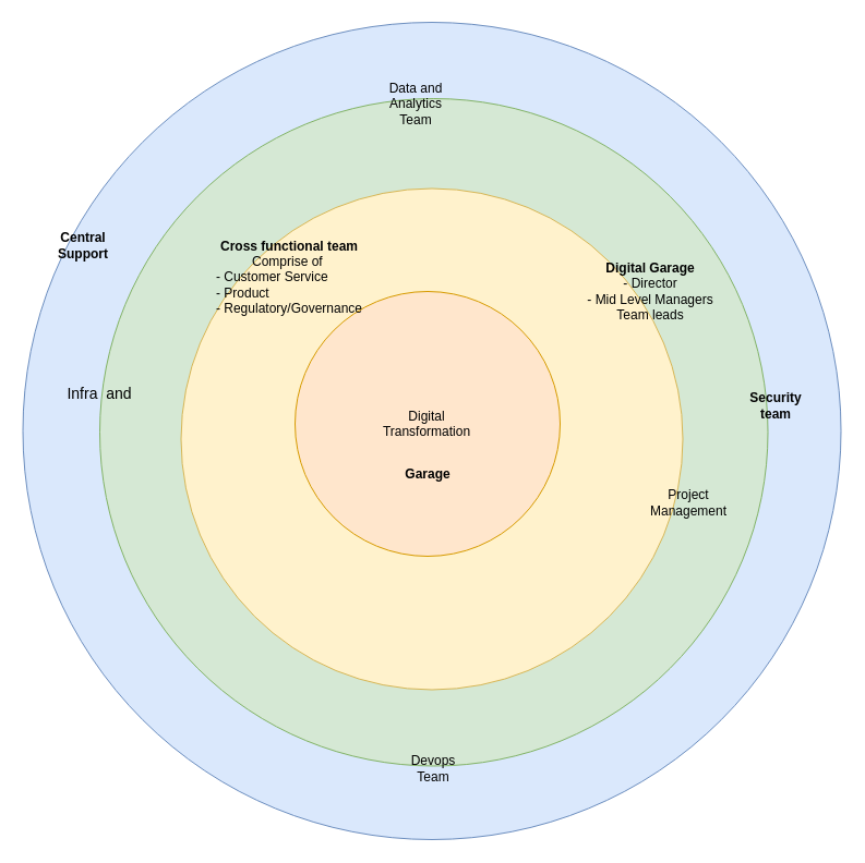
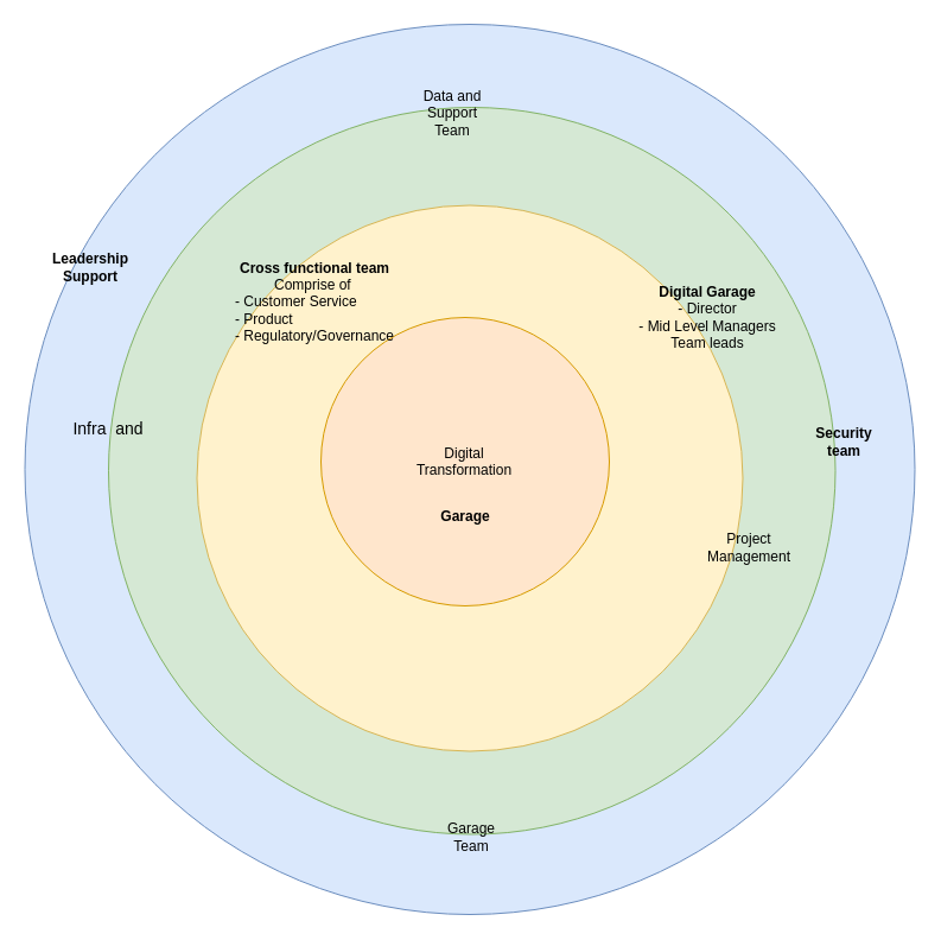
- <mxCell id="17" value="Data and Analytics Team" style="text;html=1;align=center;verticalAlign=middle;whiteSpace=wrap;rounded=0;" parent="1" vertex="1"><mxGeometry x="351" y="80" width="60" height="30" as="geometry" /></mxCell>
+ <mxCell id="17" value="Data and Support Team" style="text;html=1;align=center;verticalAlign=middle;whiteSpace=wrap;rounded=0;" parent="1" vertex="1"><mxGeometry x="351" y="80" width="60" height="30" as="geometry" /></mxCell>
- <mxCell id="19" value="&lt;b&gt;Central Support&lt;/b&gt;" style="text;html=1;align=center;verticalAlign=middle;whiteSpace=wrap;rounded=0;" parent="1" vertex="1"><mxGeometry x="31" y="200" width="90" height="50" as="geometry" /></mxCell>
+ <mxCell id="19" value="&lt;b&gt;Leadership Support&lt;/b&gt;" style="text;html=1;align=center;verticalAlign=middle;whiteSpace=wrap;rounded=0;" parent="1" vertex="1"><mxGeometry x="31" y="200" width="90" height="50" as="geometry" /></mxCell>
- <mxCell id="22" value="Devops Team" style="text;html=1;align=center;verticalAlign=middle;whiteSpace=wrap;rounded=0;" vertex="1" parent="1"><mxGeometry x="367.25" y="690" width="60" height="30" as="geometry" /></mxCell>
+ <mxCell id="22" value="Garage Team" style="text;html=1;align=center;verticalAlign=middle;whiteSpace=wrap;rounded=0;" vertex="1" parent="1"><mxGeometry x="367.25" y="690" width="60" height="30" as="geometry" /></mxCell>
